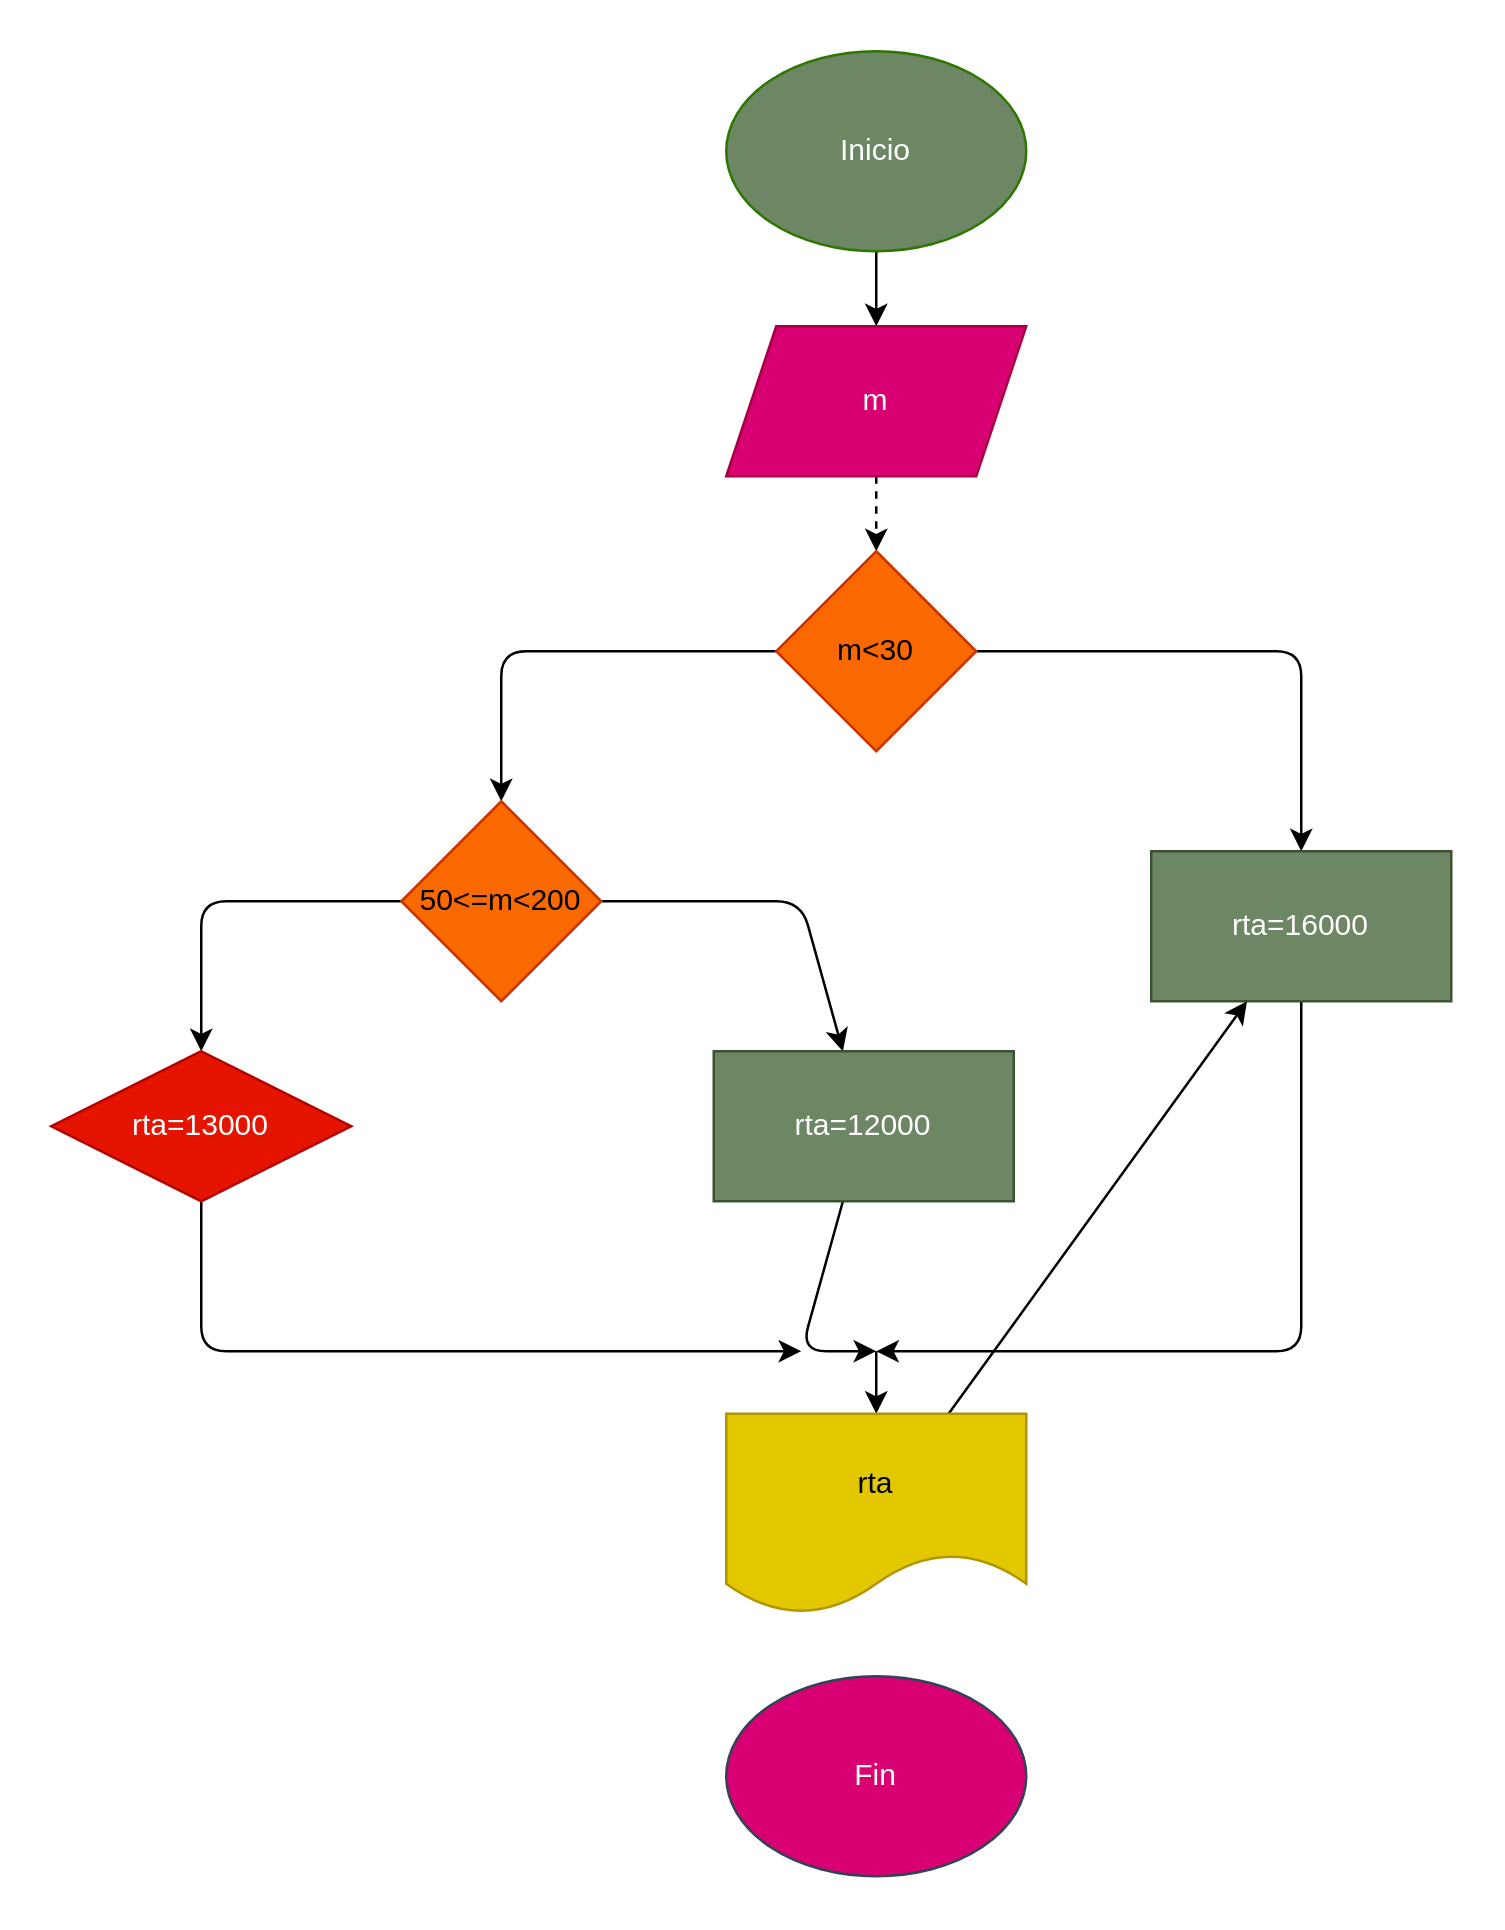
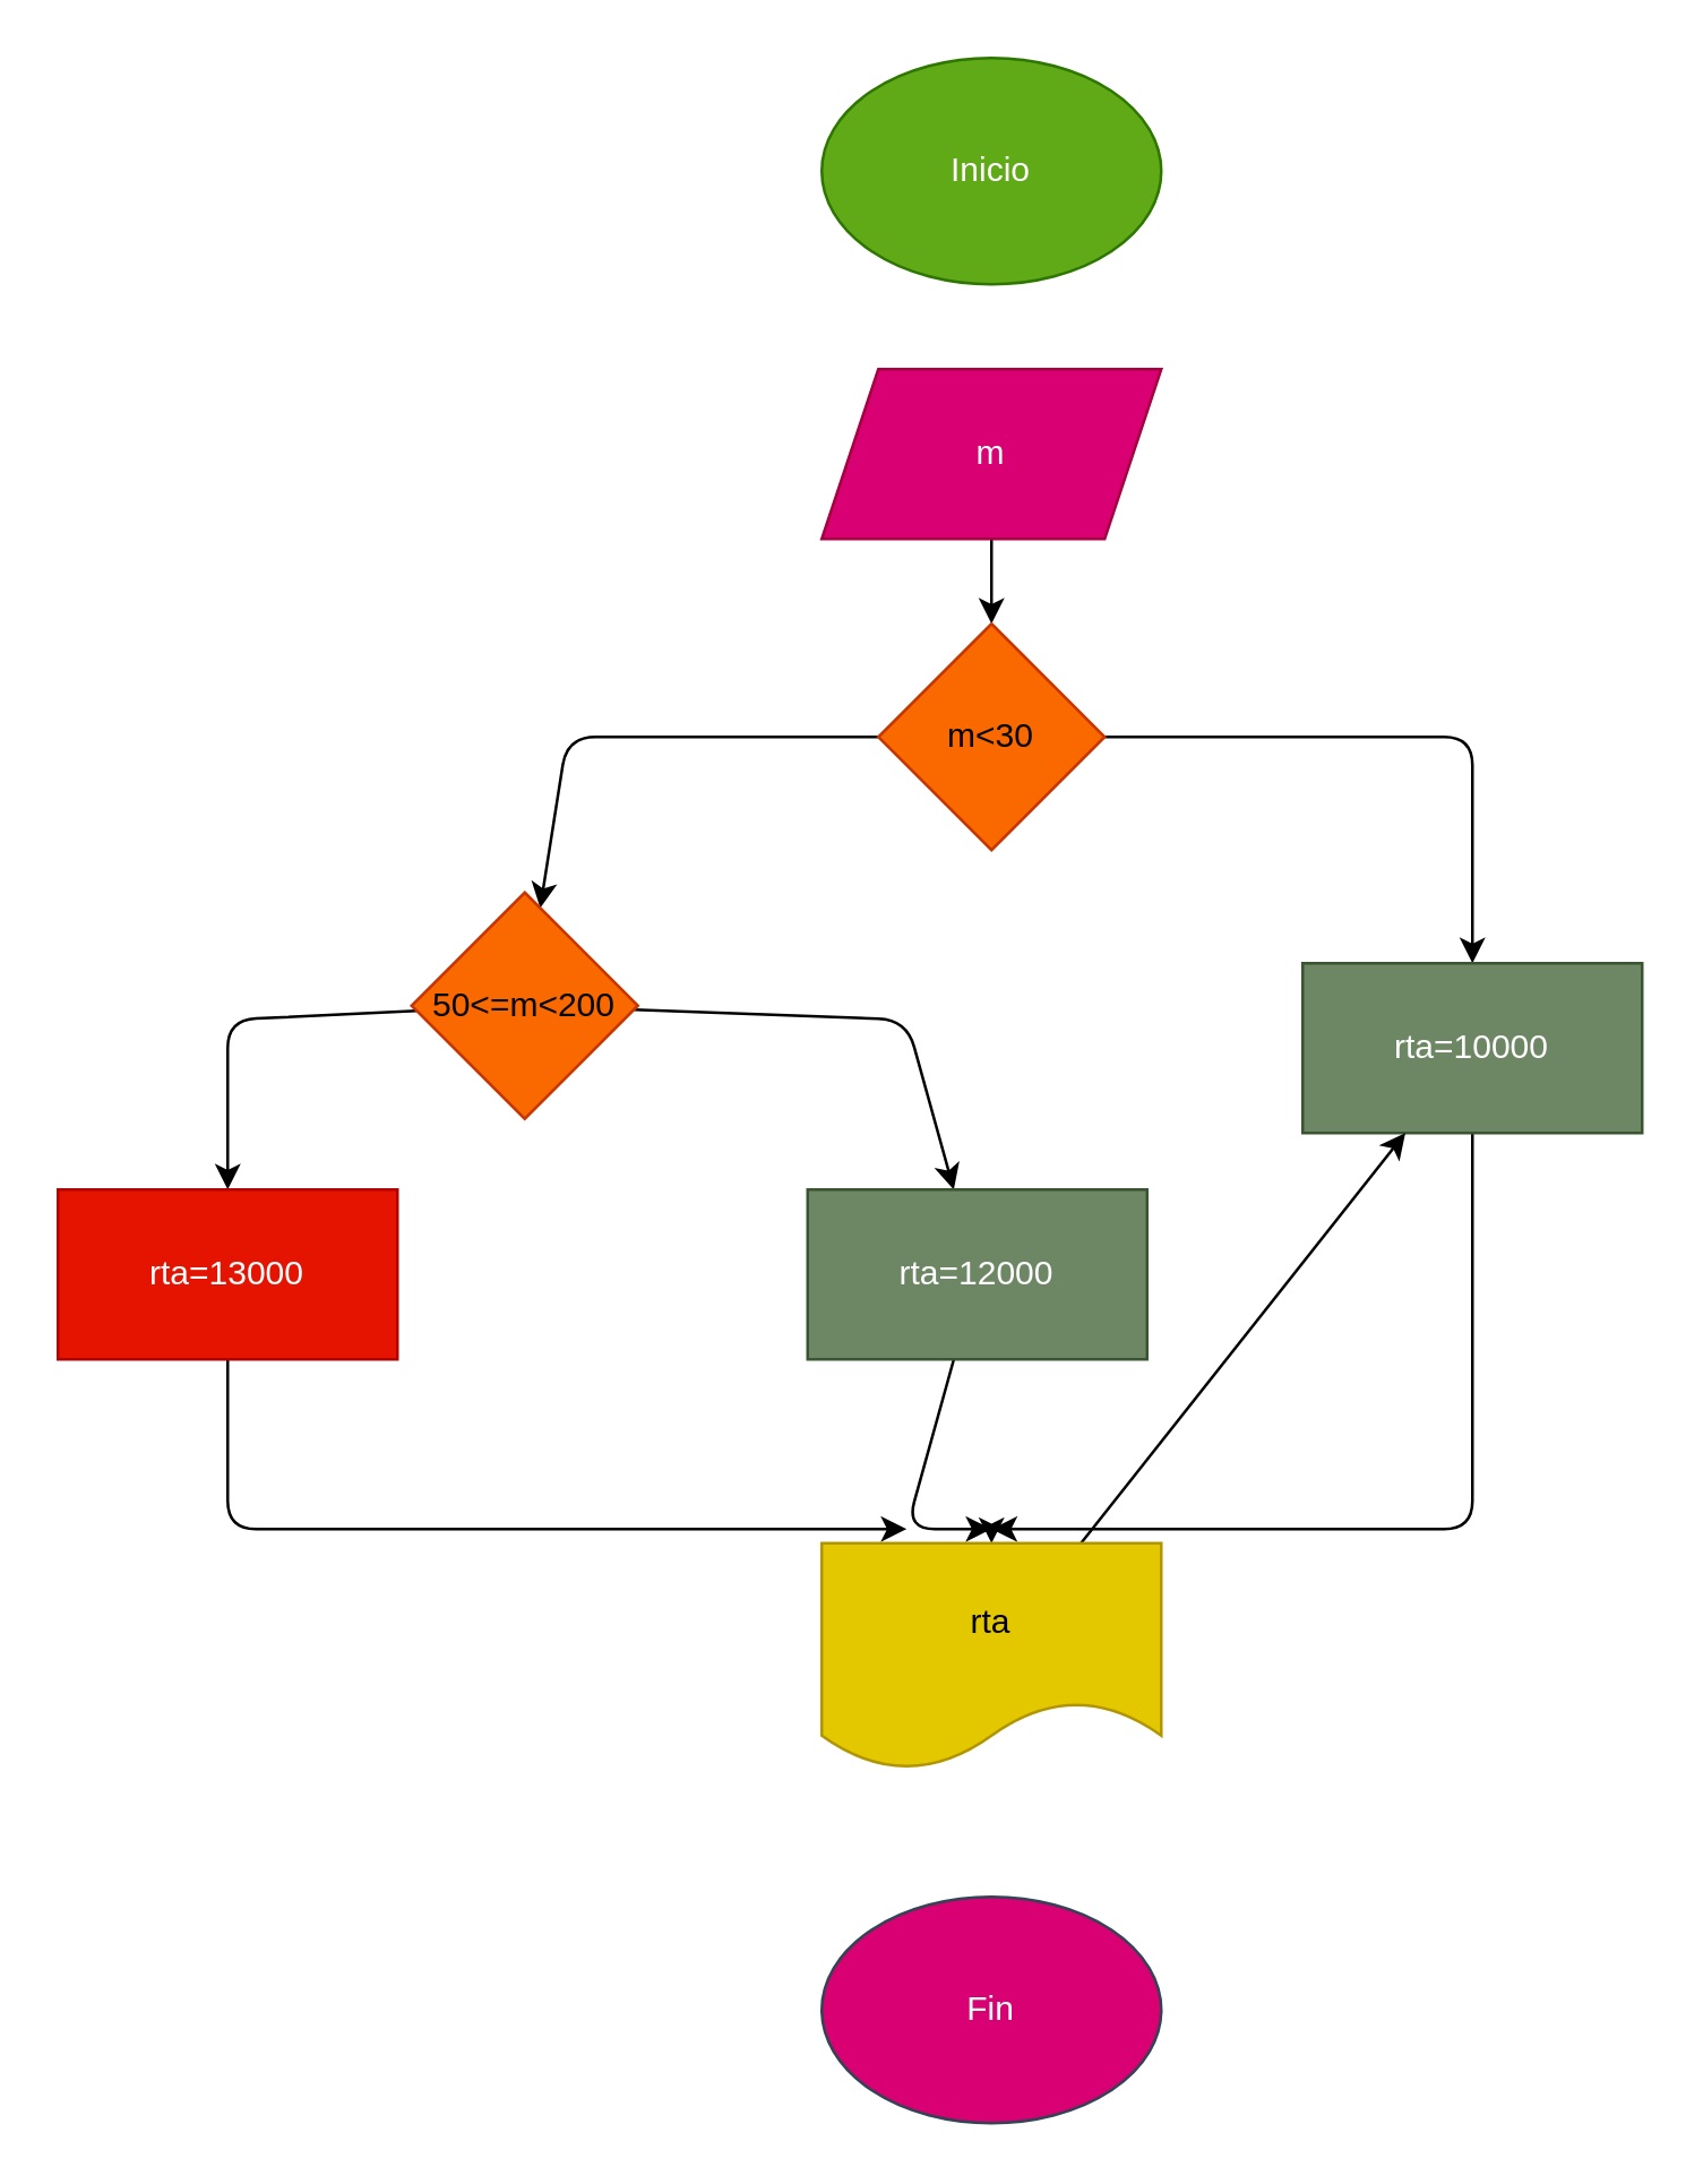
- <mxCell id="3" value="Inicio" style="ellipse;whiteSpace=wrap;html=1;fillColor=#6d8764;fontColor=#ffffff;strokeColor=#2D7600;" vertex="1" parent="1"><mxGeometry x="290" width="120" height="80" as="geometry" y="20" /></mxCell>
+ <mxCell id="3" value="Inicio" style="ellipse;whiteSpace=wrap;html=1;fillColor=#60a917;fontColor=#ffffff;strokeColor=#2D7600;" vertex="1" parent="1"><mxGeometry x="290" width="120" height="80" as="geometry" y="20" /></mxCell>
- <mxCell id="2" value="" style="edgeStyle=none;html=1;" edge="1" parent="1" source="3" target="5"><mxGeometry relative="1" as="geometry" /></mxCell>
- <mxCell id="4" value="" style="edgeStyle=none;html=1;dashed=1;" edge="1" parent="1" source="5" target="8"><mxGeometry relative="1" as="geometry" /></mxCell>
+ <mxCell id="4" value="" style="edgeStyle=none;html=1;" edge="1" parent="1" source="5" target="8"><mxGeometry relative="1" as="geometry" /></mxCell>
- <mxCell id="13" value="50&amp;lt;=m&amp;lt;200" style="rhombus;whiteSpace=wrap;html=1;fillColor=#fa6800;fontColor=#000000;strokeColor=#C73500;" vertex="1" parent="1"><mxGeometry x="160" y="320" width="80" height="80" as="geometry" /></mxCell>
+ <mxCell id="13" value="50&amp;lt;=m&amp;lt;200" style="rhombus;whiteSpace=wrap;html=1;fillColor=#fa6800;fontColor=#000000;strokeColor=#C73500;" vertex="1" parent="1"><mxGeometry x="145" y="315" width="80" height="80" as="geometry" /></mxCell>
- <mxCell id="10" value="rta=16000" style="whiteSpace=wrap;html=1;fillColor=#6d8764;fontColor=#ffffff;strokeColor=#3A5431;" vertex="1" parent="1"><mxGeometry x="460" y="340" width="120" height="60" as="geometry" /></mxCell>
+ <mxCell id="10" value="rta=10000" style="whiteSpace=wrap;html=1;fillColor=#6d8764;fontColor=#ffffff;strokeColor=#3A5431;" vertex="1" parent="1"><mxGeometry x="460" y="340" width="120" height="60" as="geometry" /></mxCell>
- <mxCell id="17" value="rta=13000" style="rhombus;whiteSpace=wrap;html=1;fillColor=#e51400;fontColor=#ffffff;strokeColor=#B20000;" vertex="1" parent="1"><mxGeometry x="20" y="420" width="120" height="60" as="geometry" /></mxCell>
+ <mxCell id="17" value="rta=13000" style="whiteSpace=wrap;html=1;fillColor=#e51400;fontColor=#ffffff;strokeColor=#B20000;" vertex="1" parent="1"><mxGeometry x="20" y="420" width="120" height="60" as="geometry" /></mxCell>
- <mxCell id="20" value="rta" style="shape=document;whiteSpace=wrap;html=1;boundedLbl=1;fillColor=#e3c800;fontColor=#000000;strokeColor=#B09500;" vertex="1" parent="1"><mxGeometry x="290" y="565" width="120" height="80" as="geometry" /></mxCell>
+ <mxCell id="20" value="rta" style="shape=document;whiteSpace=wrap;html=1;boundedLbl=1;fillColor=#e3c800;fontColor=#000000;strokeColor=#B09500;" vertex="1" parent="1"><mxGeometry x="290" y="545" width="120" height="80" as="geometry" /></mxCell>
